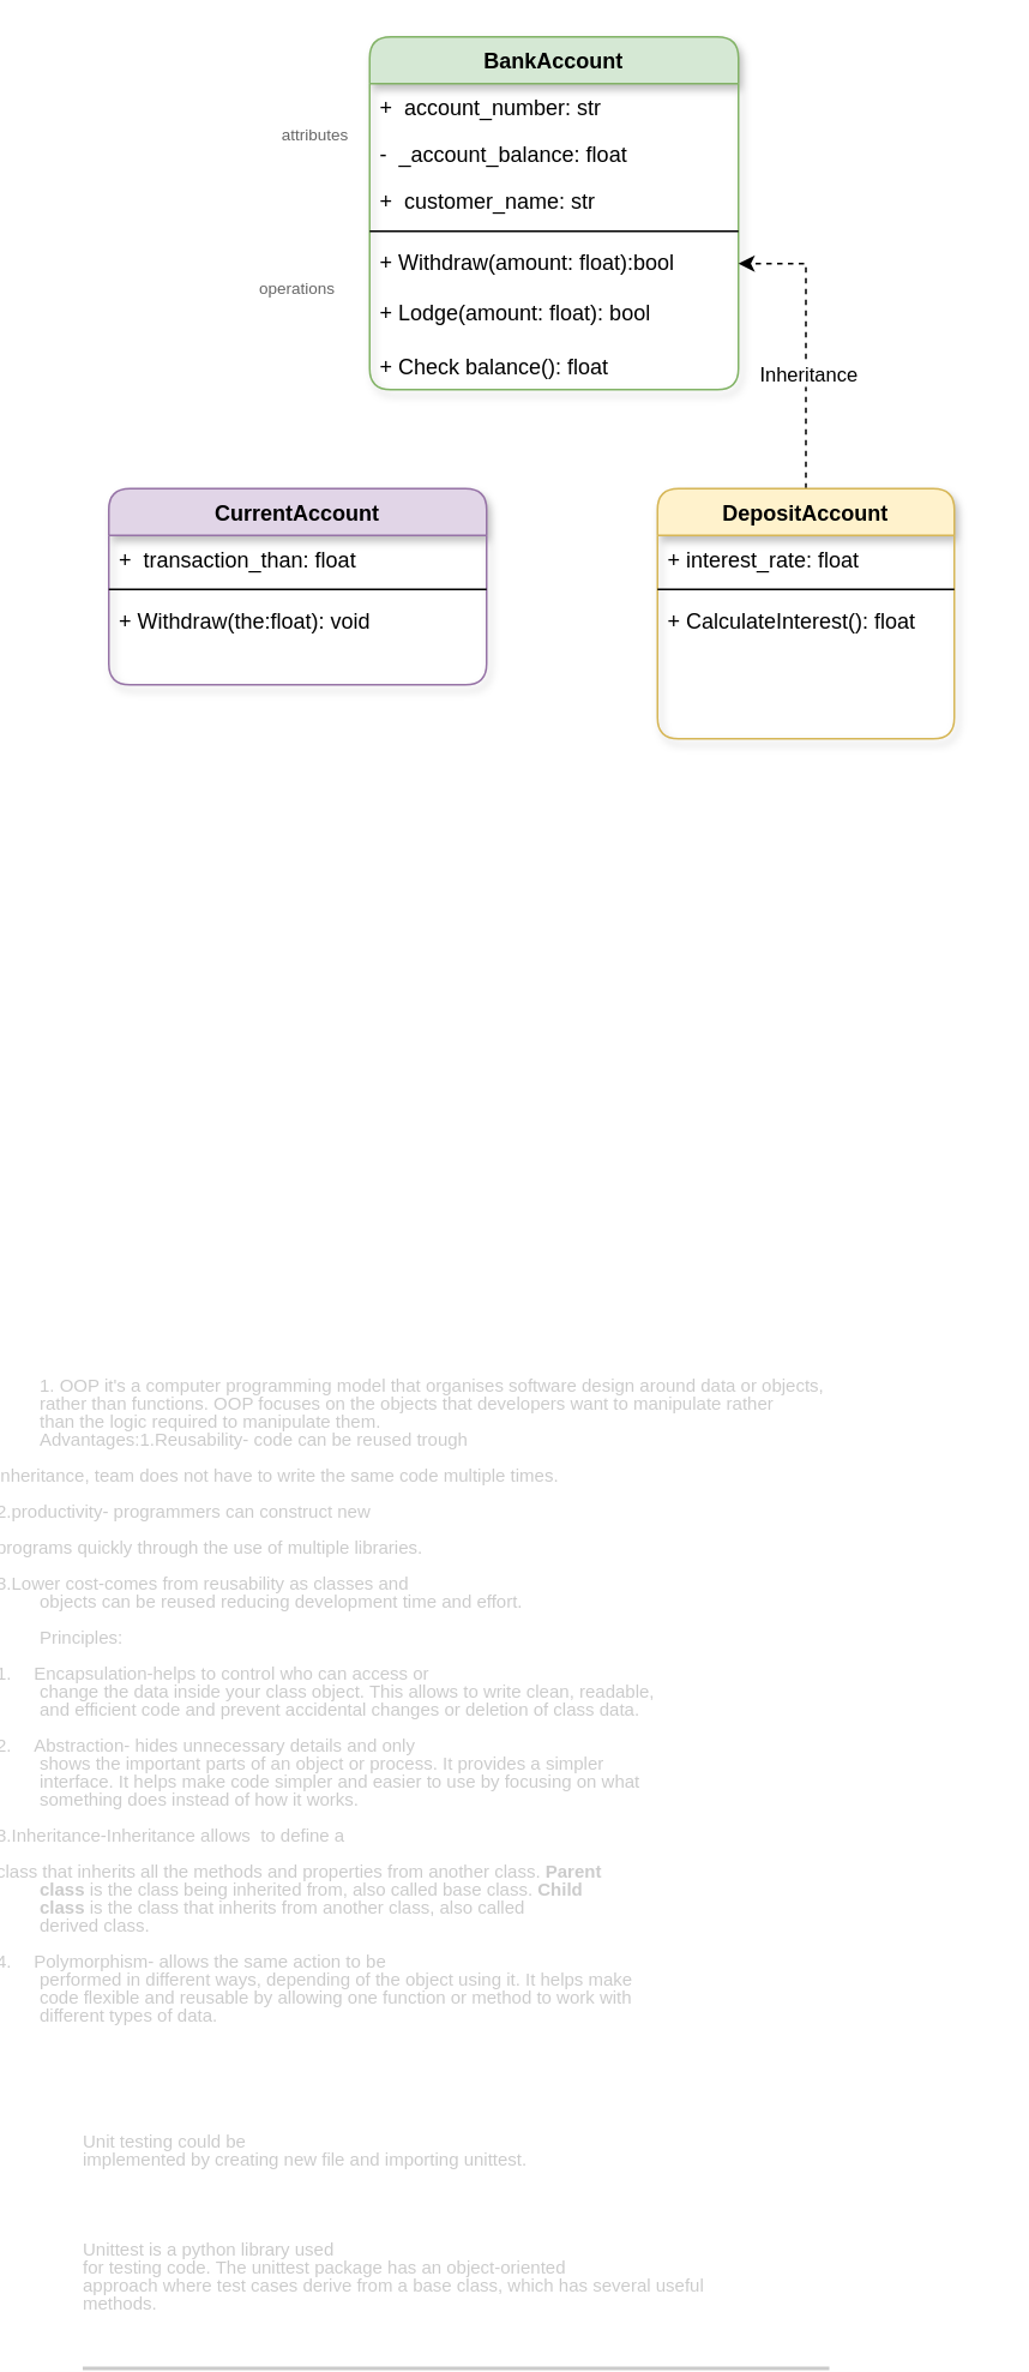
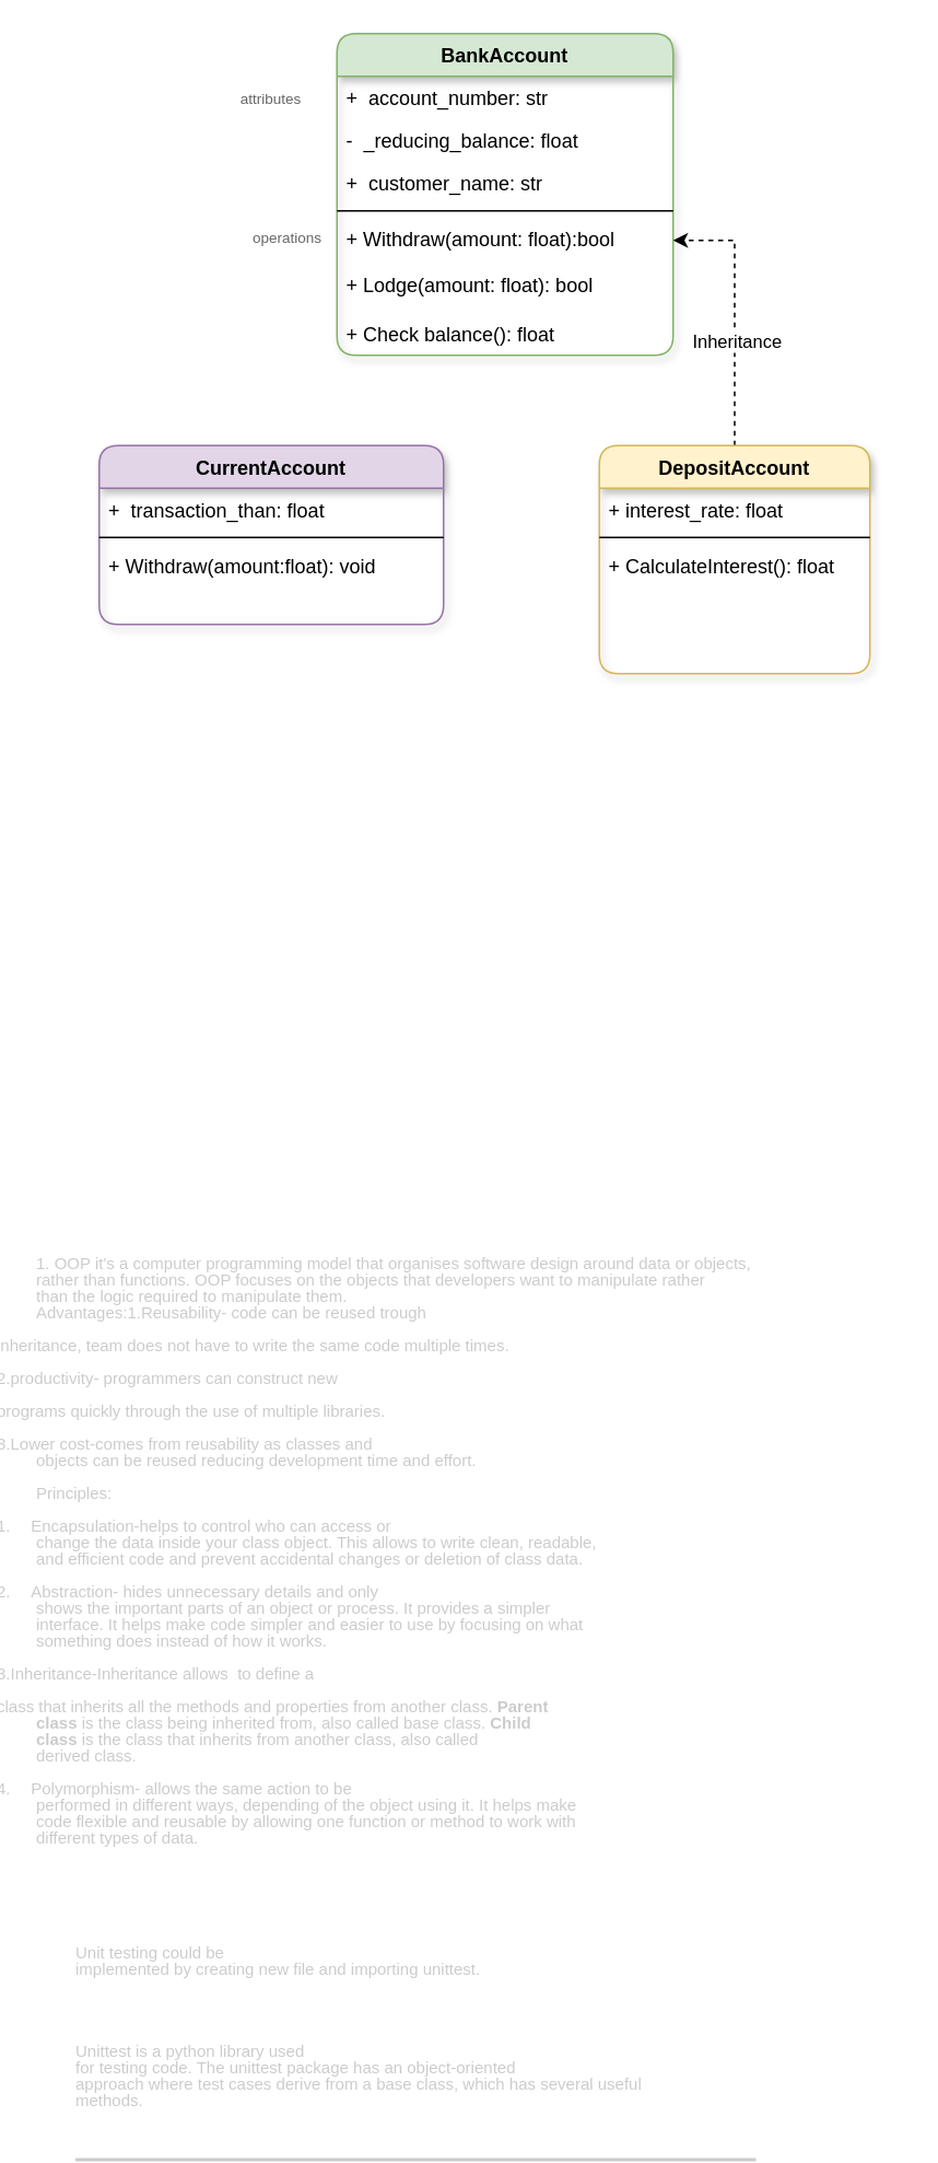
- <mxCell id="21" value="&lt;font&gt;attributes&lt;/font&gt;" style="text;html=1;align=center;verticalAlign=middle;whiteSpace=wrap;rounded=0;textOpacity=60;fontSize=9;" vertex="1" parent="1"><mxGeometry x="145" y="60" width="60" height="30" as="geometry" /></mxCell>
+ <mxCell id="21" value="&lt;font&gt;attributes&lt;/font&gt;" style="text;html=1;align=center;verticalAlign=middle;whiteSpace=wrap;rounded=0;textOpacity=60;fontSize=9;" vertex="1" parent="1"><mxGeometry x="135" y="45" width="60" height="30" as="geometry" /></mxCell>
- <mxCell id="4" value="-  _account_balance: float" style="text;align=left;verticalAlign=top;spacingLeft=4;spacingRight=4;overflow=hidden;rotatable=0;points=[[0,0.5],[1,0.5]];portConstraint=eastwest;rounded=0;shadow=0;html=0;" parent="2" vertex="1"><mxGeometry y="52" width="205" height="26" as="geometry" /></mxCell>
+ <mxCell id="4" value="-  _reducing_balance: float" style="text;align=left;verticalAlign=top;spacingLeft=4;spacingRight=4;overflow=hidden;rotatable=0;points=[[0,0.5],[1,0.5]];portConstraint=eastwest;rounded=0;shadow=0;html=0;" parent="2" vertex="1"><mxGeometry y="52" width="205" height="26" as="geometry" /></mxCell>
- <mxCell id="22" value="&lt;font&gt;operations&lt;/font&gt;" style="text;html=1;align=center;verticalAlign=middle;whiteSpace=wrap;rounded=0;textOpacity=60;fontSize=9;" vertex="1" parent="1"><mxGeometry x="135" y="145" width="60" height="30" as="geometry" /></mxCell>
+ <mxCell id="22" value="&lt;font&gt;operations&lt;/font&gt;" style="text;html=1;align=center;verticalAlign=middle;whiteSpace=wrap;rounded=0;textOpacity=60;fontSize=9;" vertex="1" parent="1"><mxGeometry x="145" y="130" width="60" height="30" as="geometry" /></mxCell>
- <mxCell id="13" value="+ Withdraw(the:float): void" style="text;align=left;verticalAlign=top;spacingLeft=4;spacingRight=4;overflow=hidden;rotatable=0;points=[[0,0.5],[1,0.5]];portConstraint=eastwest;" parent="10" vertex="1"><mxGeometry y="60" width="210" height="26" as="geometry" /></mxCell>
+ <mxCell id="13" value="+ Withdraw(amount:float): void" style="text;align=left;verticalAlign=top;spacingLeft=4;spacingRight=4;overflow=hidden;rotatable=0;points=[[0,0.5],[1,0.5]];portConstraint=eastwest;" parent="10" vertex="1"><mxGeometry y="60" width="210" height="26" as="geometry" /></mxCell>
